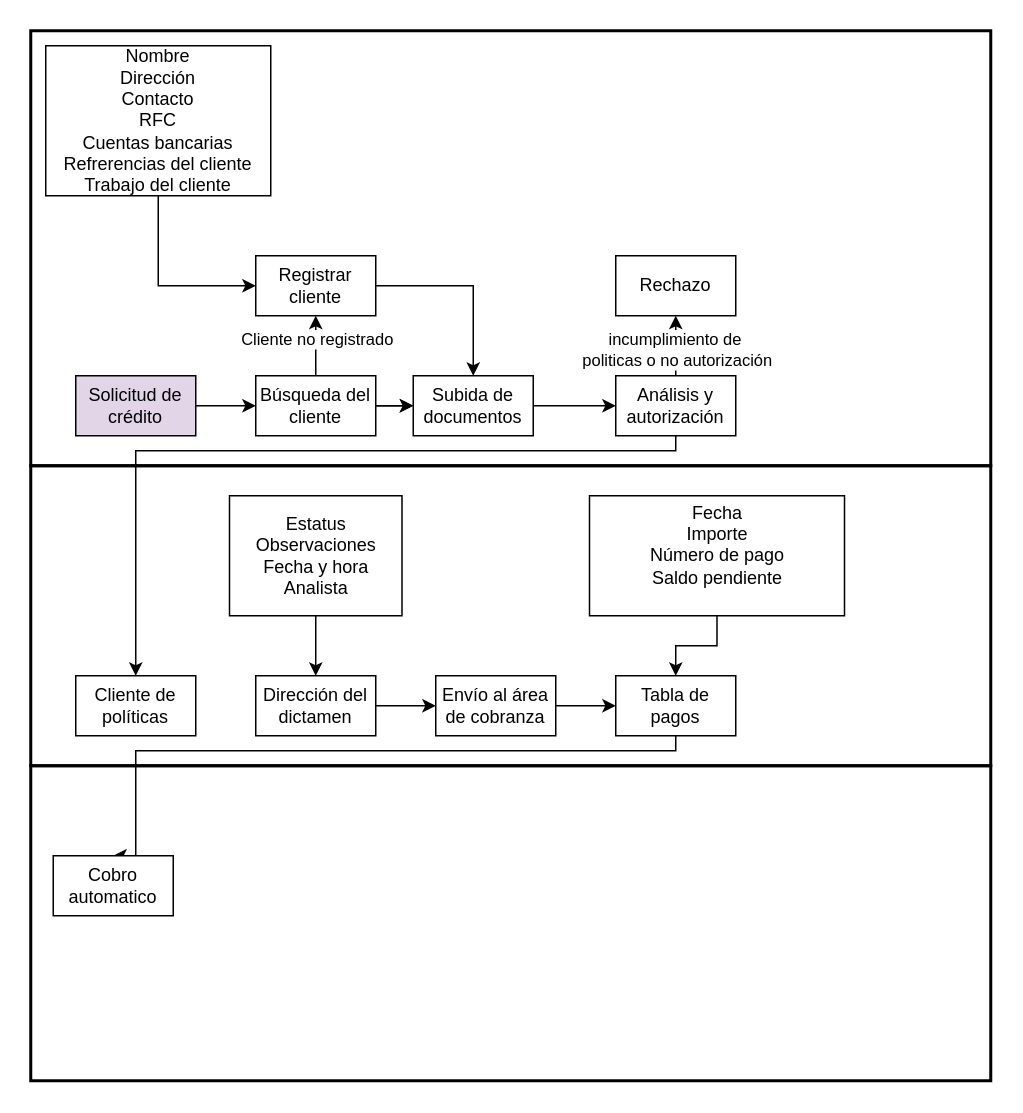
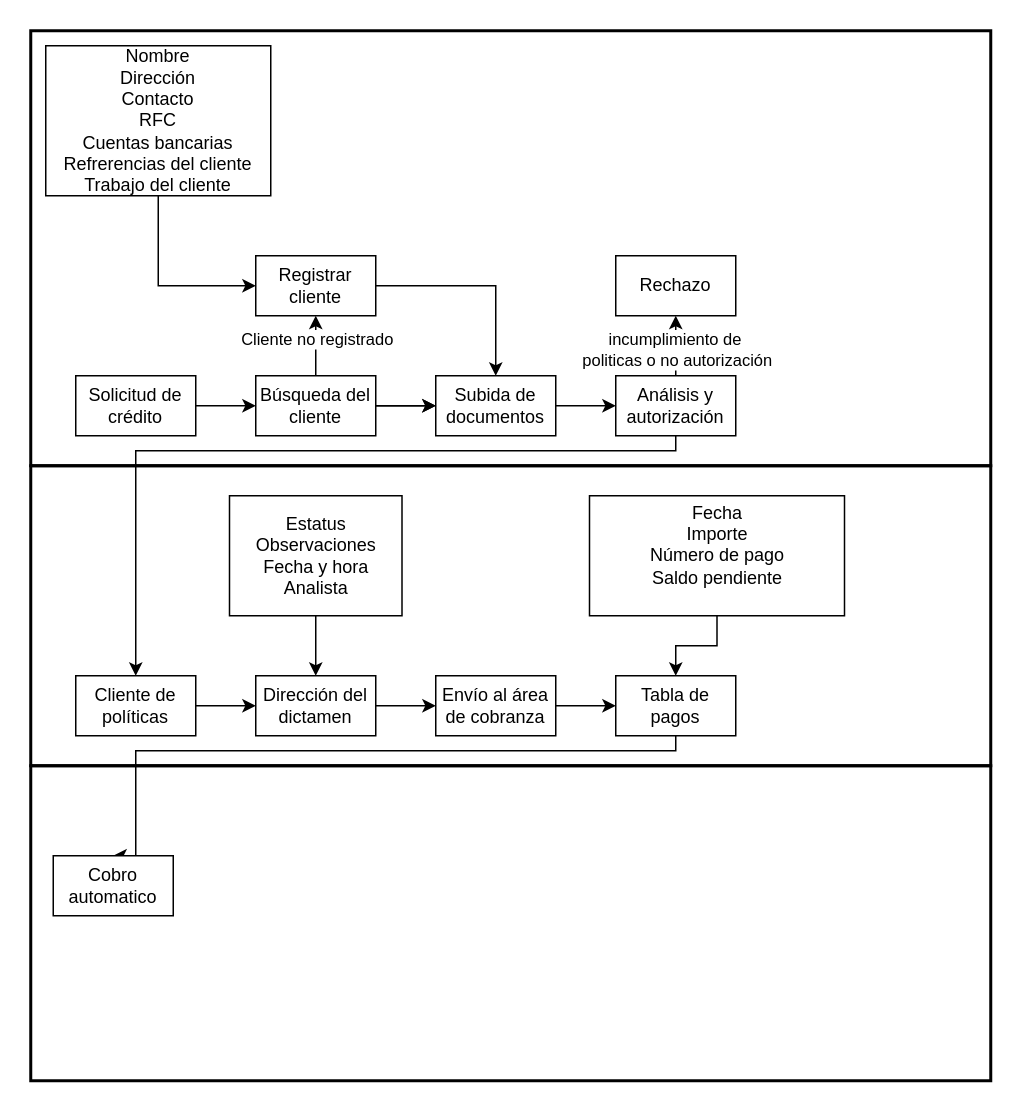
- <mxCell id="5" value="Solicitud de crédito" style="rounded=0;whiteSpace=wrap;html=1;fillColor=#e1d5e7;" vertex="1" parent="1"><mxGeometry x="50" y="250" width="80" height="40" as="geometry" /></mxCell>
+ <mxCell id="5" value="Solicitud de crédito" style="rounded=0;whiteSpace=wrap;html=1;" vertex="1" parent="1"><mxGeometry x="50" y="250" width="80" height="40" as="geometry" /></mxCell>
- <mxCell id="16" value="Subida de documentos" style="rounded=0;whiteSpace=wrap;html=1;" vertex="1" parent="1"><mxGeometry x="275" y="250" width="80" height="40" as="geometry" /></mxCell>
+ <mxCell id="16" value="Subida de documentos" style="rounded=0;whiteSpace=wrap;html=1;" vertex="1" parent="1"><mxGeometry x="290" y="250" width="80" height="40" as="geometry" /></mxCell>
+ <mxCell id="22" value="" style="edgeStyle=orthogonalEdgeStyle;rounded=0;orthogonalLoop=1;jettySize=auto;html=1;" edge="1" parent="1" source="23" target="25"><mxGeometry relative="1" as="geometry" /></mxCell>
